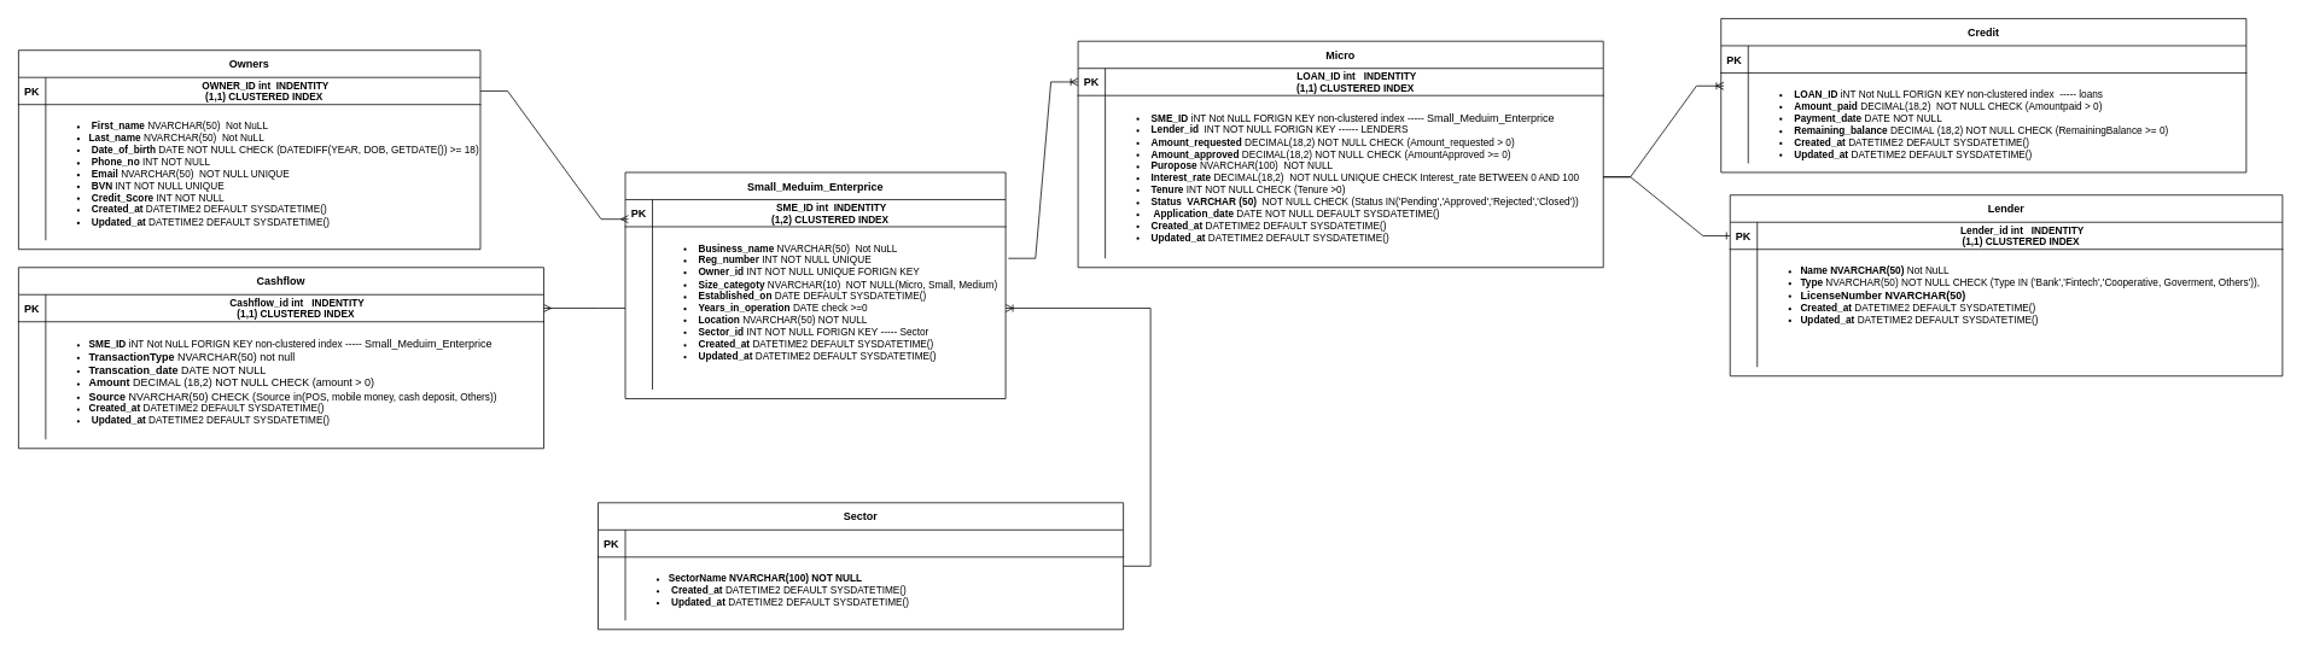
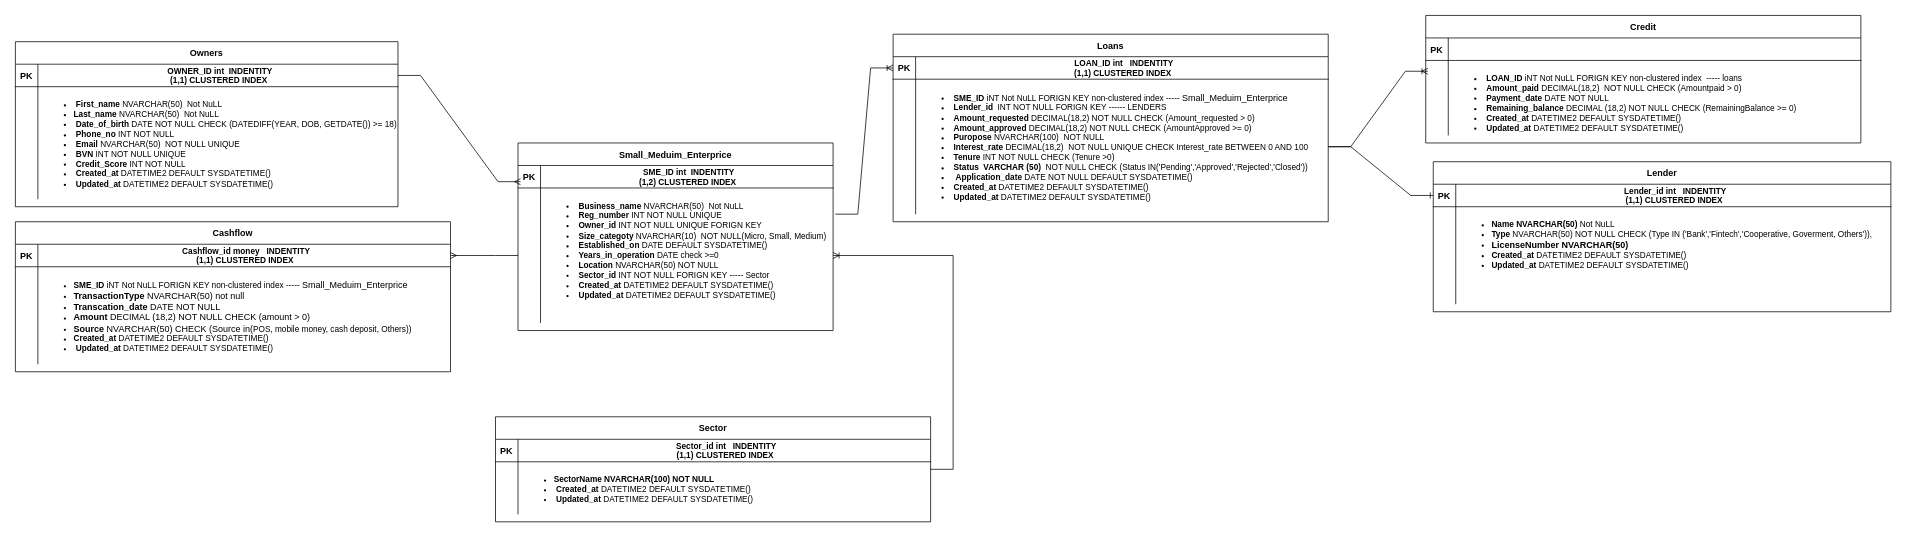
- <mxCell id="16" value="Micro" style="shape=table;startSize=30;container=1;collapsible=1;childLayout=tableLayout;fixedRows=1;rowLines=0;fontStyle=1;align=center;resizeLast=1;" parent="1" vertex="1"><mxGeometry x="1190" y="45" width="580.0" height="250" as="geometry" /></mxCell>
+ <mxCell id="16" value="Loans" style="shape=table;startSize=30;container=1;collapsible=1;childLayout=tableLayout;fixedRows=1;rowLines=0;fontStyle=1;align=center;resizeLast=1;" parent="1" vertex="1"><mxGeometry x="1190" y="45" width="580.0" height="250" as="geometry" /></mxCell>
- <mxCell id="43" value="Cashflow_id int   INDENTITY&#10;(1,1) CLUSTERED INDEX " style="shape=partialRectangle;overflow=hidden;connectable=0;fillColor=none;top=0;left=0;bottom=0;right=0;align=center;spacingLeft=6;fontStyle=1;fontSize=11;" parent="41" vertex="1"><mxGeometry x="30.0" width="550" height="30" as="geometry"><mxRectangle width="550" height="30" as="alternateBounds" /></mxGeometry></mxCell>
+ <mxCell id="43" value="Cashflow_id money   INDENTITY&#10;(1,1) CLUSTERED INDEX " style="shape=partialRectangle;overflow=hidden;connectable=0;fillColor=none;top=0;left=0;bottom=0;right=0;align=center;spacingLeft=6;fontStyle=1;fontSize=11;" parent="41" vertex="1"><mxGeometry x="30.0" width="550" height="30" as="geometry"><mxRectangle width="550" height="30" as="alternateBounds" /></mxGeometry></mxCell>
+ <mxCell id="35" value="Sector_id int   INDENTITY&#10;(1,1) CLUSTERED INDEX " style="shape=partialRectangle;overflow=hidden;connectable=0;fillColor=none;top=0;left=0;bottom=0;right=0;align=center;spacingLeft=6;fontStyle=1;fontSize=11;" parent="33" vertex="1"><mxGeometry x="30.0" width="550" height="30" as="geometry"><mxRectangle width="550" height="30" as="alternateBounds" /></mxGeometry></mxCell>
